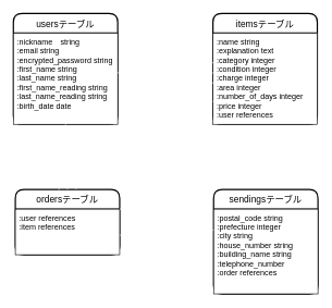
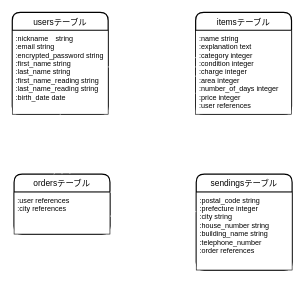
- <mxCell id="10" value=":user references&#10;:item references" style="align=left;spacingLeft=4;fontSize=12;verticalAlign=top;resizable=0;rotatable=0;part=1;" parent="9" vertex="1"><mxGeometry y="30" width="160" height="70" as="geometry" /></mxCell>
+ <mxCell id="10" value=":user references&#10;:city references" style="align=left;spacingLeft=4;fontSize=12;verticalAlign=top;resizable=0;rotatable=0;part=1;" parent="9" vertex="1"><mxGeometry y="30" width="160" height="70" as="geometry" /></mxCell>
